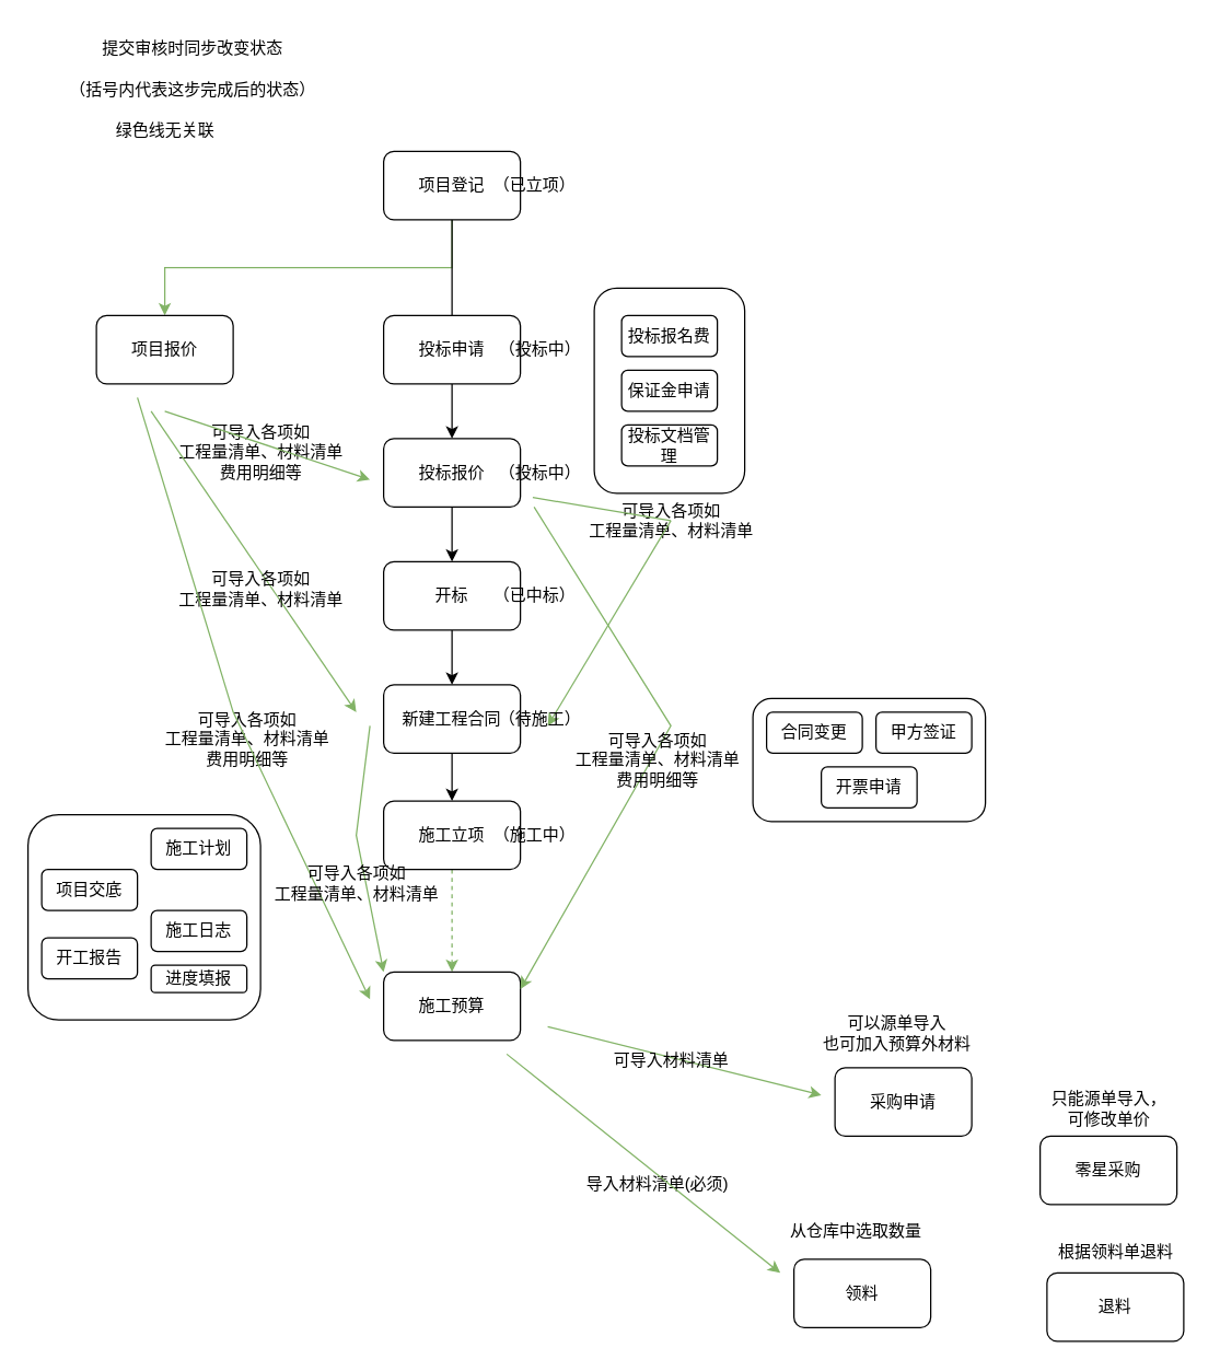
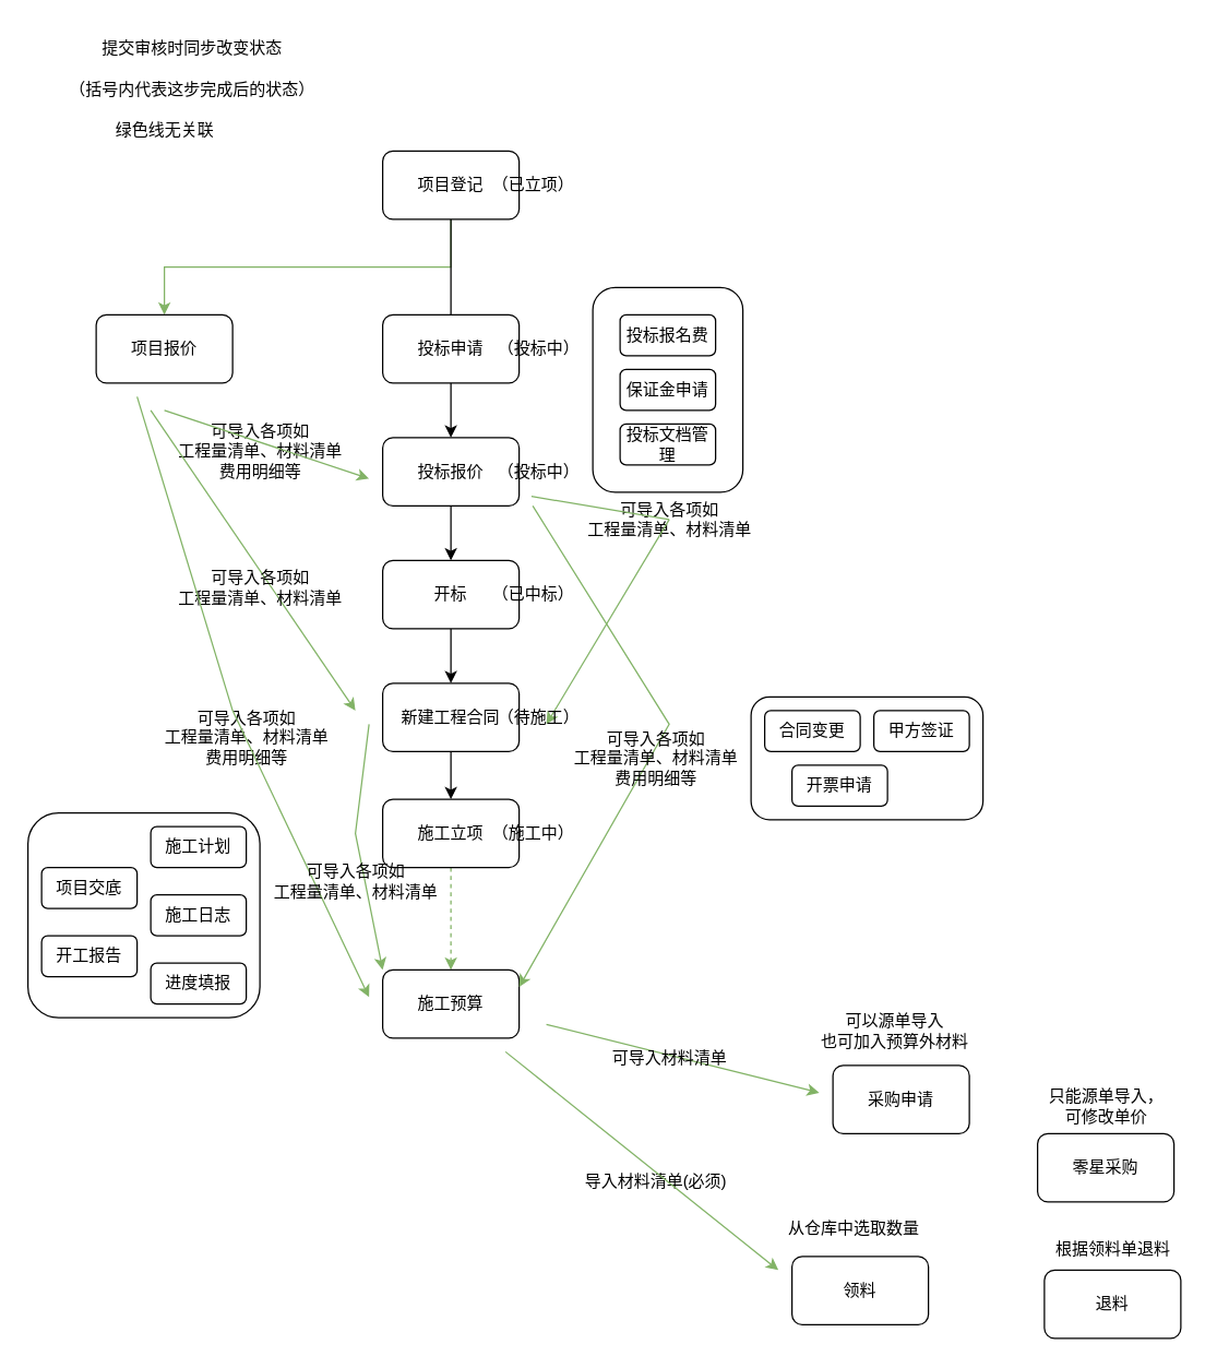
- <mxCell id="64" value="开票申请" style="rounded=1;whiteSpace=wrap;html=1;" vertex="1" parent="1"><mxGeometry x="600" y="560" width="70" height="30" as="geometry" /></mxCell>
+ <mxCell id="64" value="开票申请" style="rounded=1;whiteSpace=wrap;html=1;" vertex="1" parent="1"><mxGeometry x="580" y="560" width="70" height="30" as="geometry" /></mxCell>
- <mxCell id="47" value="施工日志" style="rounded=1;whiteSpace=wrap;html=1;" vertex="1" parent="1"><mxGeometry x="110" y="665" width="70" height="30" as="geometry" /></mxCell>
+ <mxCell id="47" value="施工日志" style="rounded=1;whiteSpace=wrap;html=1;" vertex="1" parent="1"><mxGeometry x="110" y="655" width="70" height="30" as="geometry" /></mxCell>
- <mxCell id="48" value="进度填报" style="rounded=1;whiteSpace=wrap;html=1;" vertex="1" parent="1"><mxGeometry x="110" y="705" width="70" height="20" as="geometry" /></mxCell>
+ <mxCell id="48" value="进度填报" style="rounded=1;whiteSpace=wrap;html=1;" vertex="1" parent="1"><mxGeometry x="110" y="705" width="70" height="30" as="geometry" /></mxCell>
